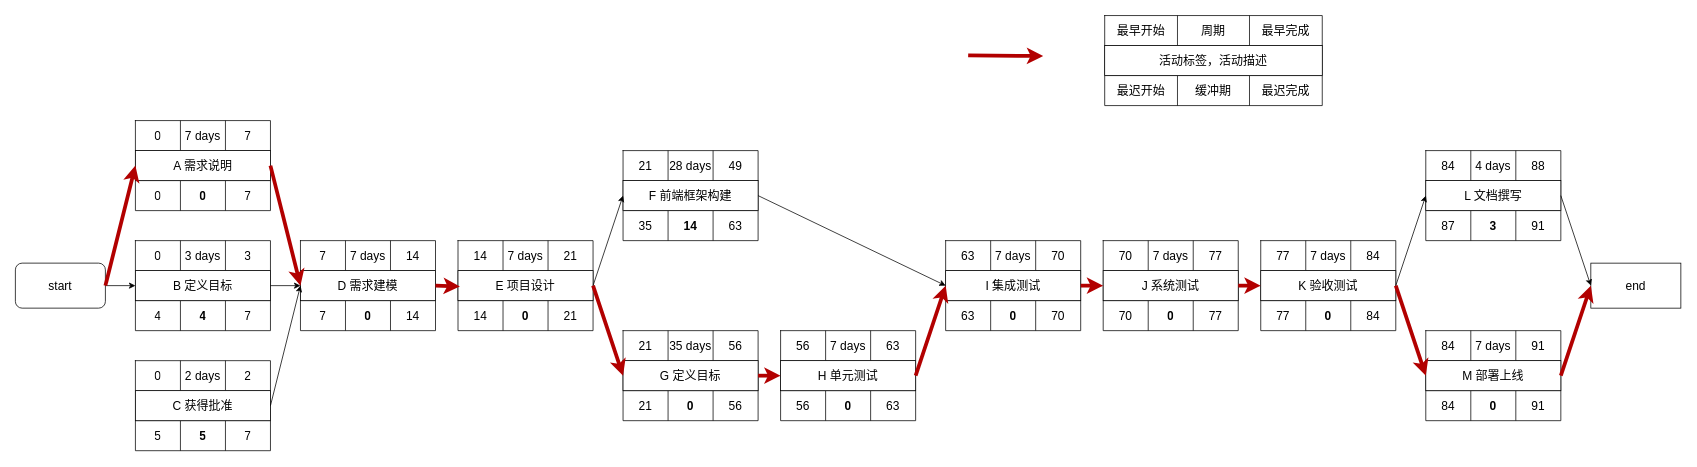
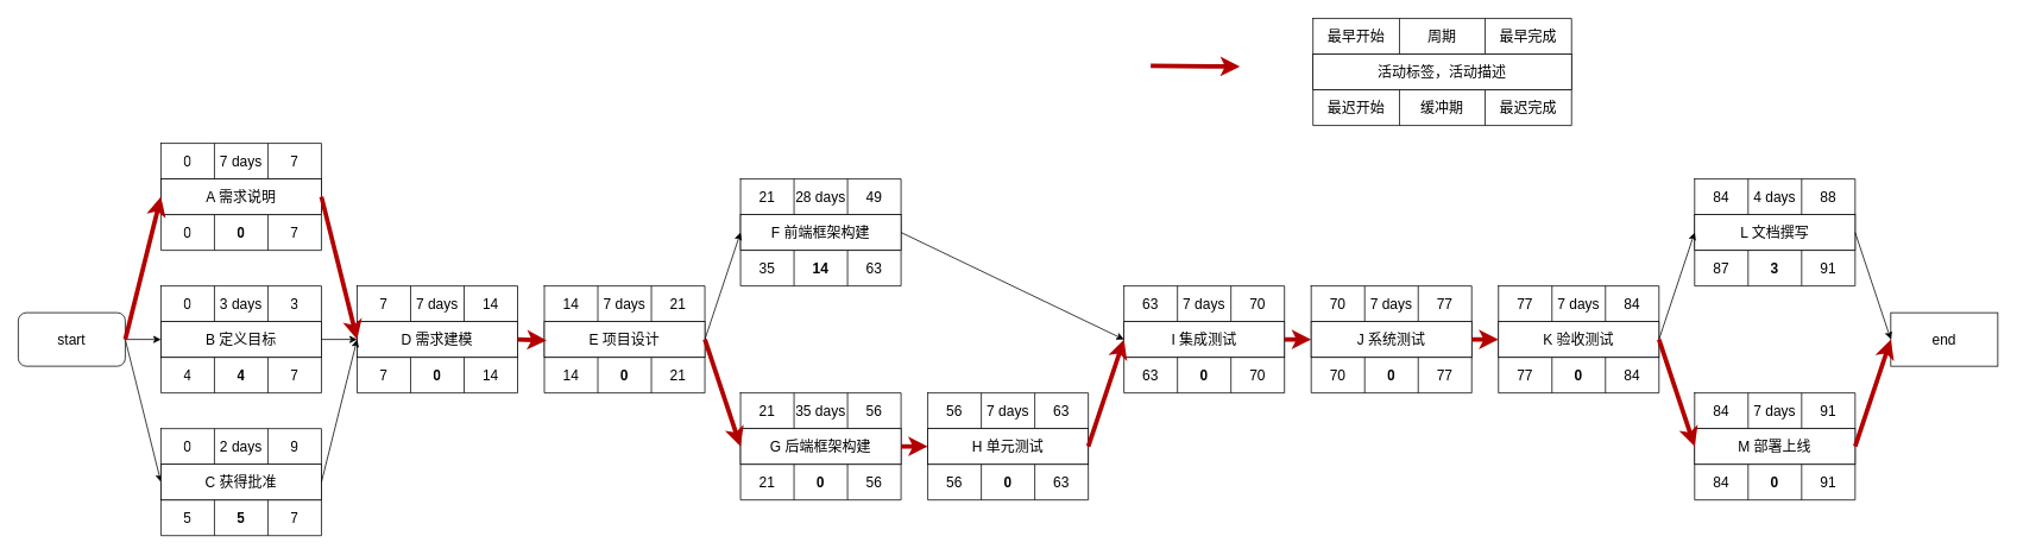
+ <mxCell id="3" style="rounded=0;orthogonalLoop=1;jettySize=auto;html=1;entryX=0;entryY=0.5;entryDx=0;entryDy=0;exitX=1;exitY=0.5;exitDx=0;exitDy=0;" edge="1" parent="1" source="4" target="64"><mxGeometry relative="1" as="geometry" /></mxCell>
- <mxCell id="55" value="2" style="shape=partialRectangle;html=1;whiteSpace=wrap;connectable=0;strokeColor=inherit;overflow=hidden;fillColor=none;top=0;left=0;bottom=0;right=0;pointerEvents=1;fontSize=16;" vertex="1" parent="52"><mxGeometry x="120" width="60" height="40" as="geometry"><mxRectangle width="60" height="40" as="alternateBounds" /></mxGeometry></mxCell>
+ <mxCell id="55" value="9" style="shape=partialRectangle;html=1;whiteSpace=wrap;connectable=0;strokeColor=inherit;overflow=hidden;fillColor=none;top=0;left=0;bottom=0;right=0;pointerEvents=1;fontSize=16;" vertex="1" parent="52"><mxGeometry x="120" width="60" height="40" as="geometry"><mxRectangle width="60" height="40" as="alternateBounds" /></mxGeometry></mxCell>
- <mxCell id="124" value="G 定义目标" style="rounded=0;whiteSpace=wrap;html=1;fontSize=16;" vertex="1" parent="110"><mxGeometry y="40" width="180" height="40" as="geometry" /></mxCell>
+ <mxCell id="124" value="G 后端框架构建" style="rounded=0;whiteSpace=wrap;html=1;fontSize=16;" vertex="1" parent="110"><mxGeometry y="40" width="180" height="40" as="geometry" /></mxCell>
